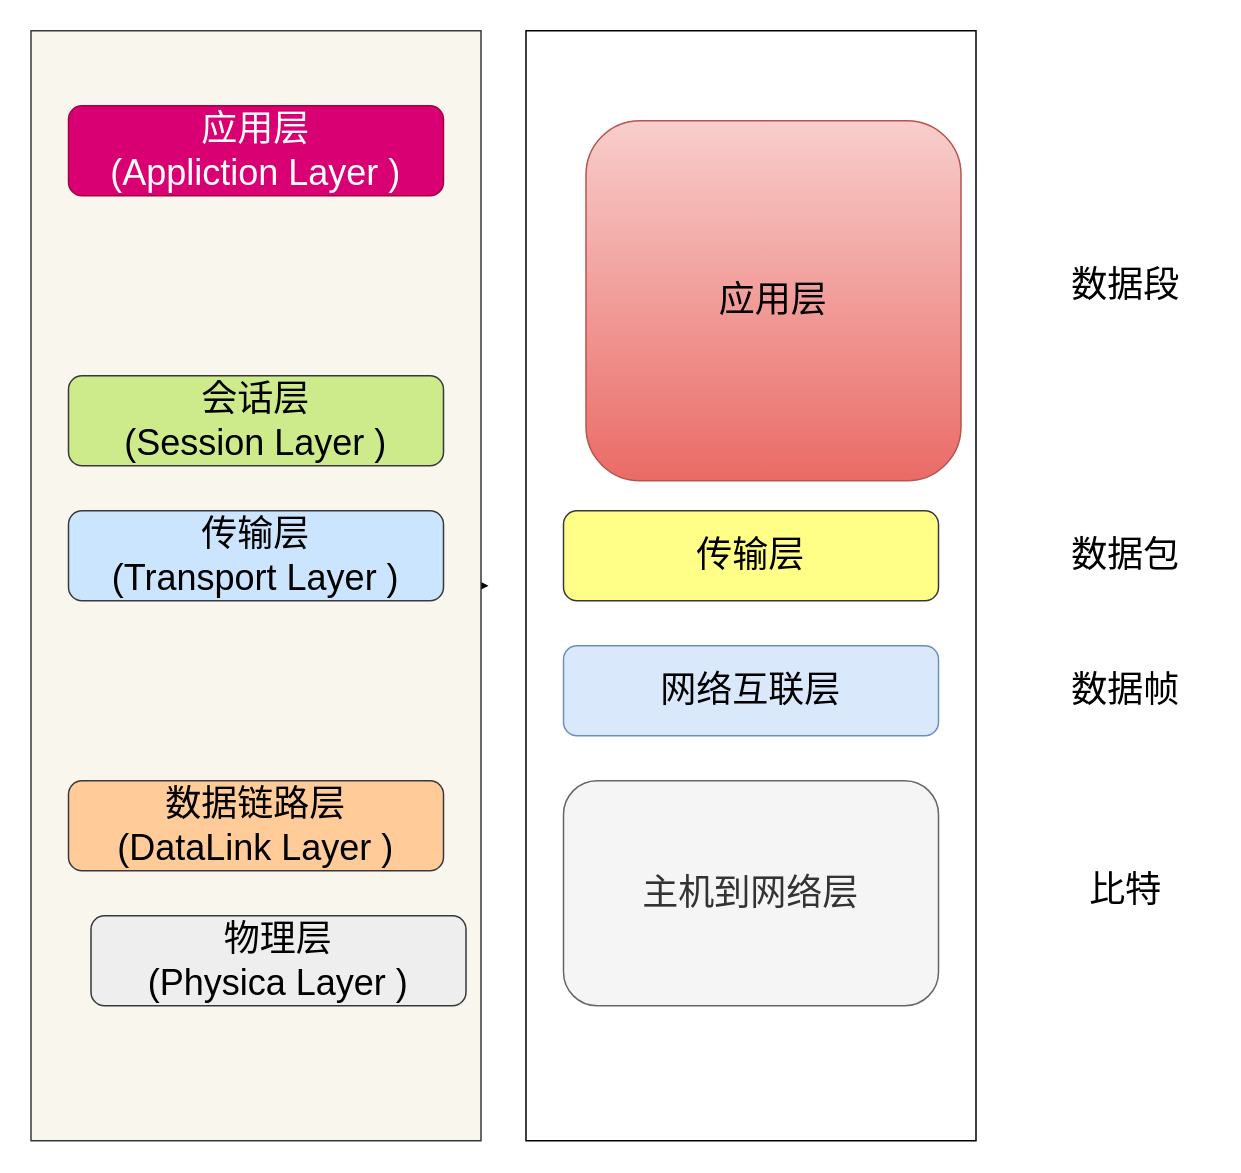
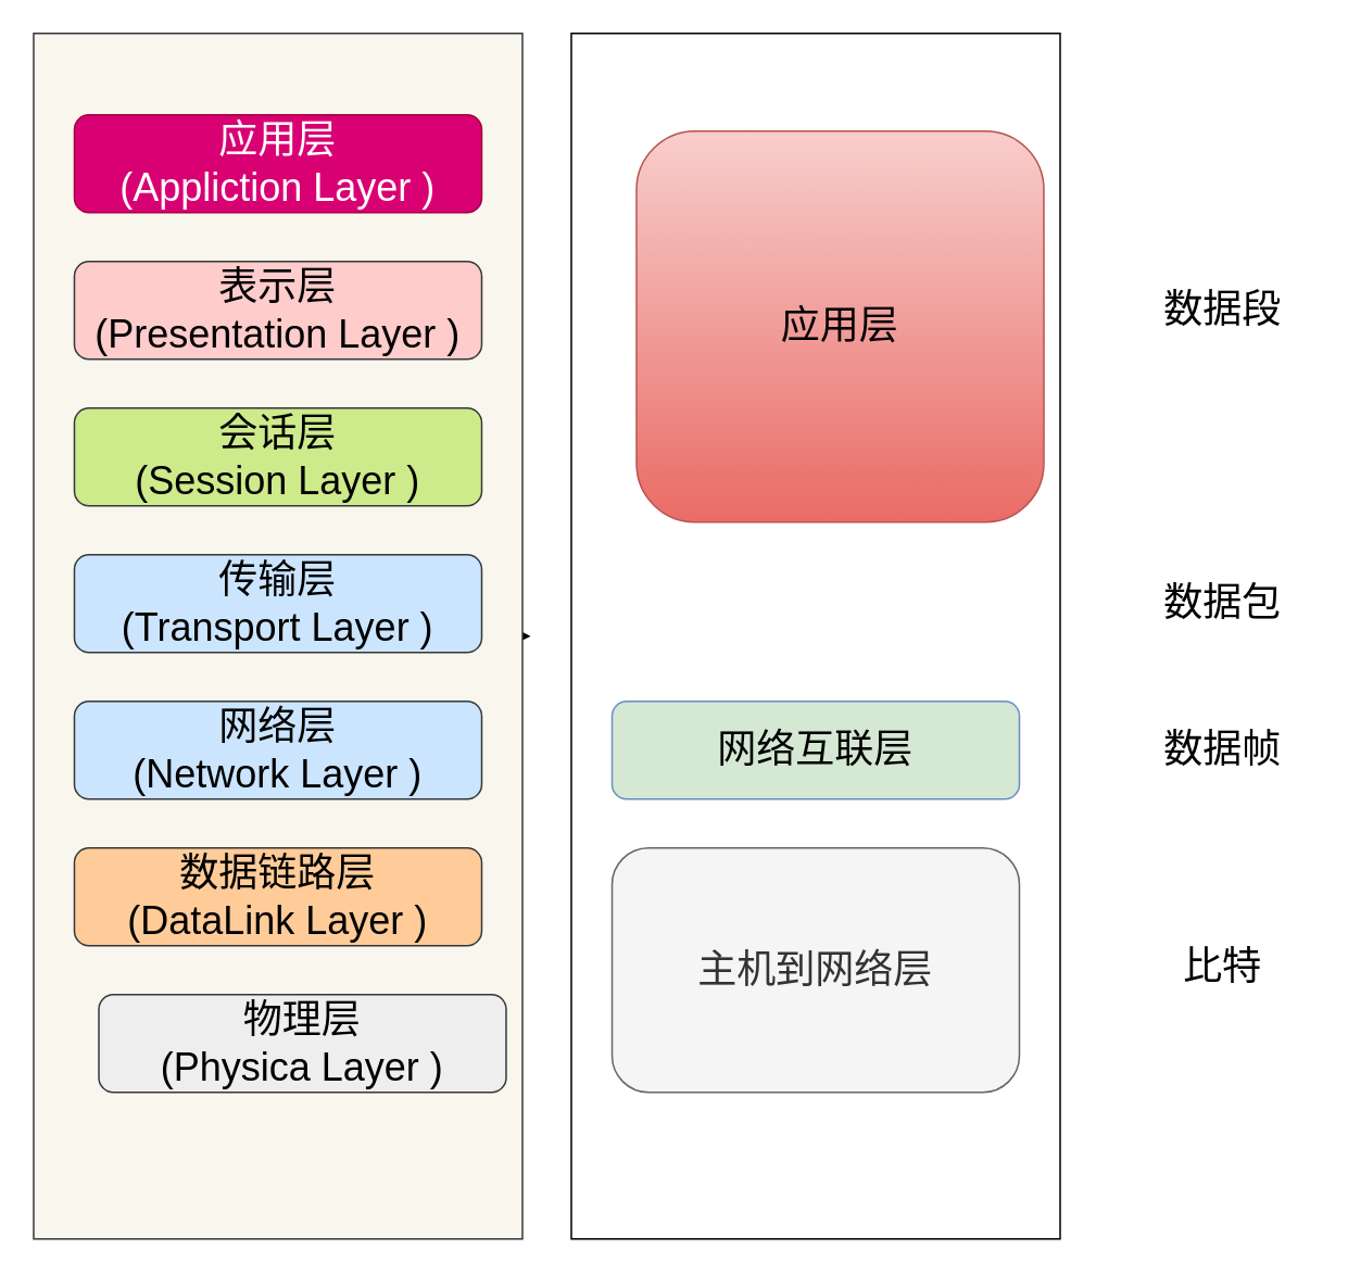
+ <mxCell id="10" value="&lt;font style=&quot;font-size: 24px&quot;&gt;表示层&lt;br&gt;(Presentation Layer )&lt;/font&gt;" style="rounded=1;whiteSpace=wrap;html=1;fillColor=#ffcccc;strokeColor=#36393d;" vertex="1" parent="1"><mxGeometry x="45" y="160" width="250" height="60" as="geometry" /></mxCell>
- <mxCell id="14" value="&lt;font style=&quot;font-size: 24px&quot;&gt;传输层&lt;br&gt;&lt;/font&gt;" style="rounded=1;whiteSpace=wrap;html=1;fillColor=#ffff88;strokeColor=#36393d;" vertex="1" parent="1"><mxGeometry x="375" y="340" width="250" height="60" as="geometry" /></mxCell>
+ <mxCell id="7" value="&lt;font style=&quot;font-size: 24px&quot;&gt;网络层&lt;br&gt;(Network Layer )&lt;/font&gt;" style="rounded=1;whiteSpace=wrap;html=1;fillColor=#cce5ff;strokeColor=#36393d;" vertex="1" parent="1"><mxGeometry x="45" y="430" width="250" height="60" as="geometry" /></mxCell>
- <mxCell id="13" value="&lt;font style=&quot;font-size: 24px&quot;&gt;网络互联层&lt;br&gt;&lt;/font&gt;" style="rounded=1;whiteSpace=wrap;html=1;fillColor=#dae8fc;strokeColor=#6c8ebf;" vertex="1" parent="1"><mxGeometry x="375" y="430" width="250" height="60" as="geometry" /></mxCell>
+ <mxCell id="13" value="&lt;font style=&quot;font-size: 24px&quot;&gt;网络互联层&lt;br&gt;&lt;/font&gt;" style="rounded=1;whiteSpace=wrap;html=1;fillColor=#d5e8d4;strokeColor=#6c8ebf;" vertex="1" parent="1"><mxGeometry x="375" y="430" width="250" height="60" as="geometry" /></mxCell>
